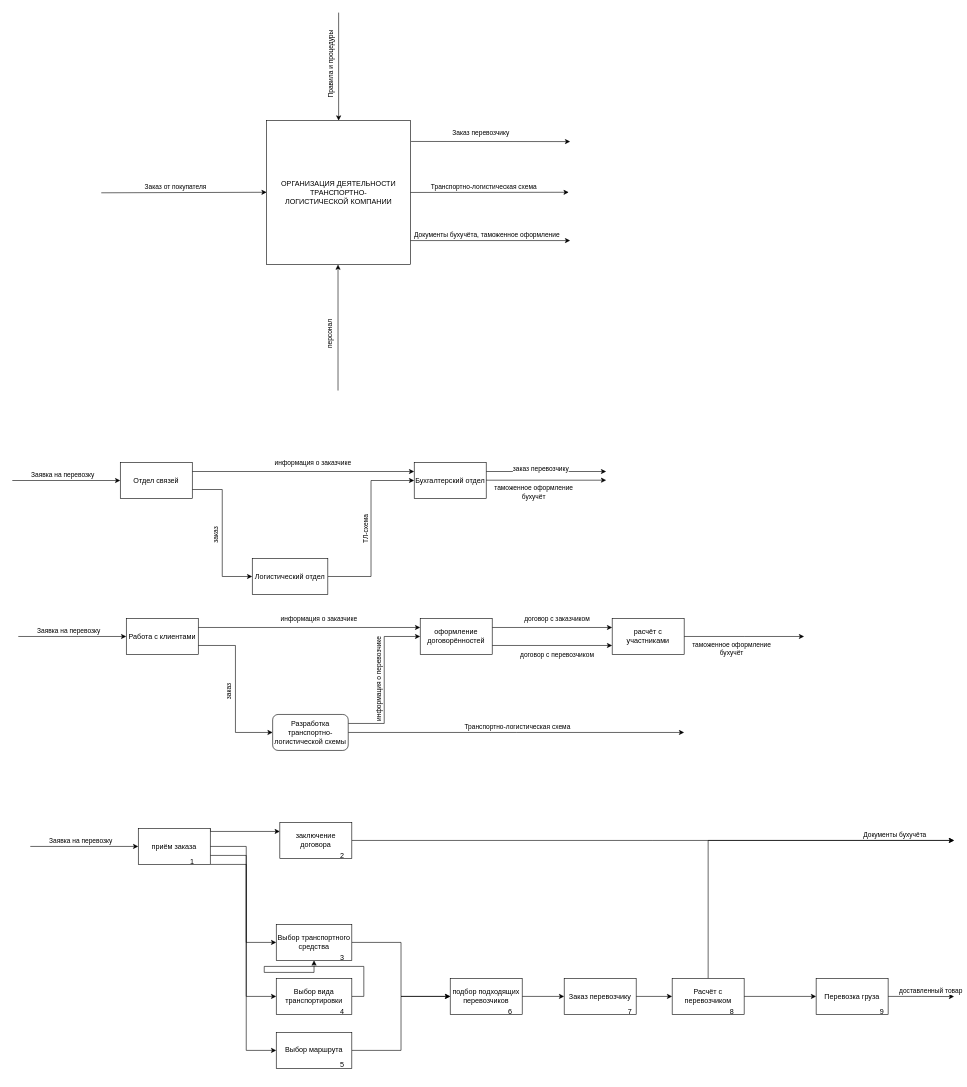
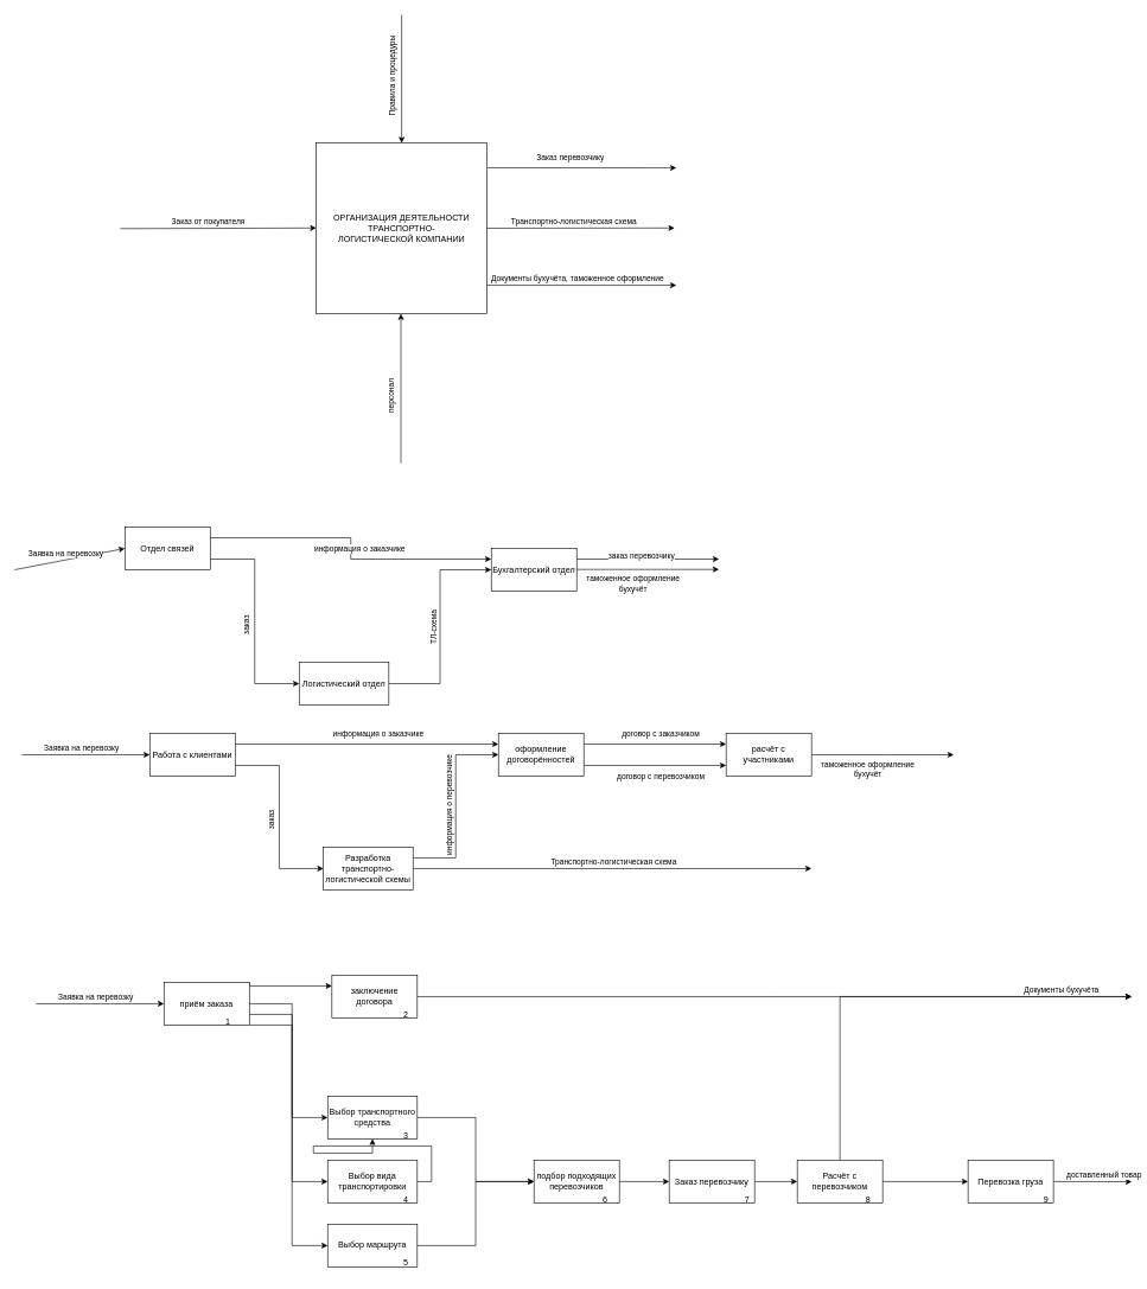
- <mxCell id="74" value="Отдел связей" style="rounded=0;whiteSpace=wrap;html=1;" vertex="1" parent="1"><mxGeometry x="200" y="770" width="120" height="60" as="geometry" /></mxCell>
+ <mxCell id="74" value="Отдел связей" style="rounded=0;whiteSpace=wrap;html=1;" vertex="1" parent="1"><mxGeometry x="175" y="740" width="120" height="60" as="geometry" /></mxCell>
- <mxCell id="24" value="Разработка транспортно-логистической схемы" style="whiteSpace=wrap;html=1;rounded=1;" vertex="1" parent="1"><mxGeometry x="454" y="1190" width="126" height="60" as="geometry" /></mxCell>
+ <mxCell id="24" value="Разработка транспортно-логистической схемы" style="rounded=0;whiteSpace=wrap;html=1;" vertex="1" parent="1"><mxGeometry x="454" y="1190" width="126" height="60" as="geometry" /></mxCell>
